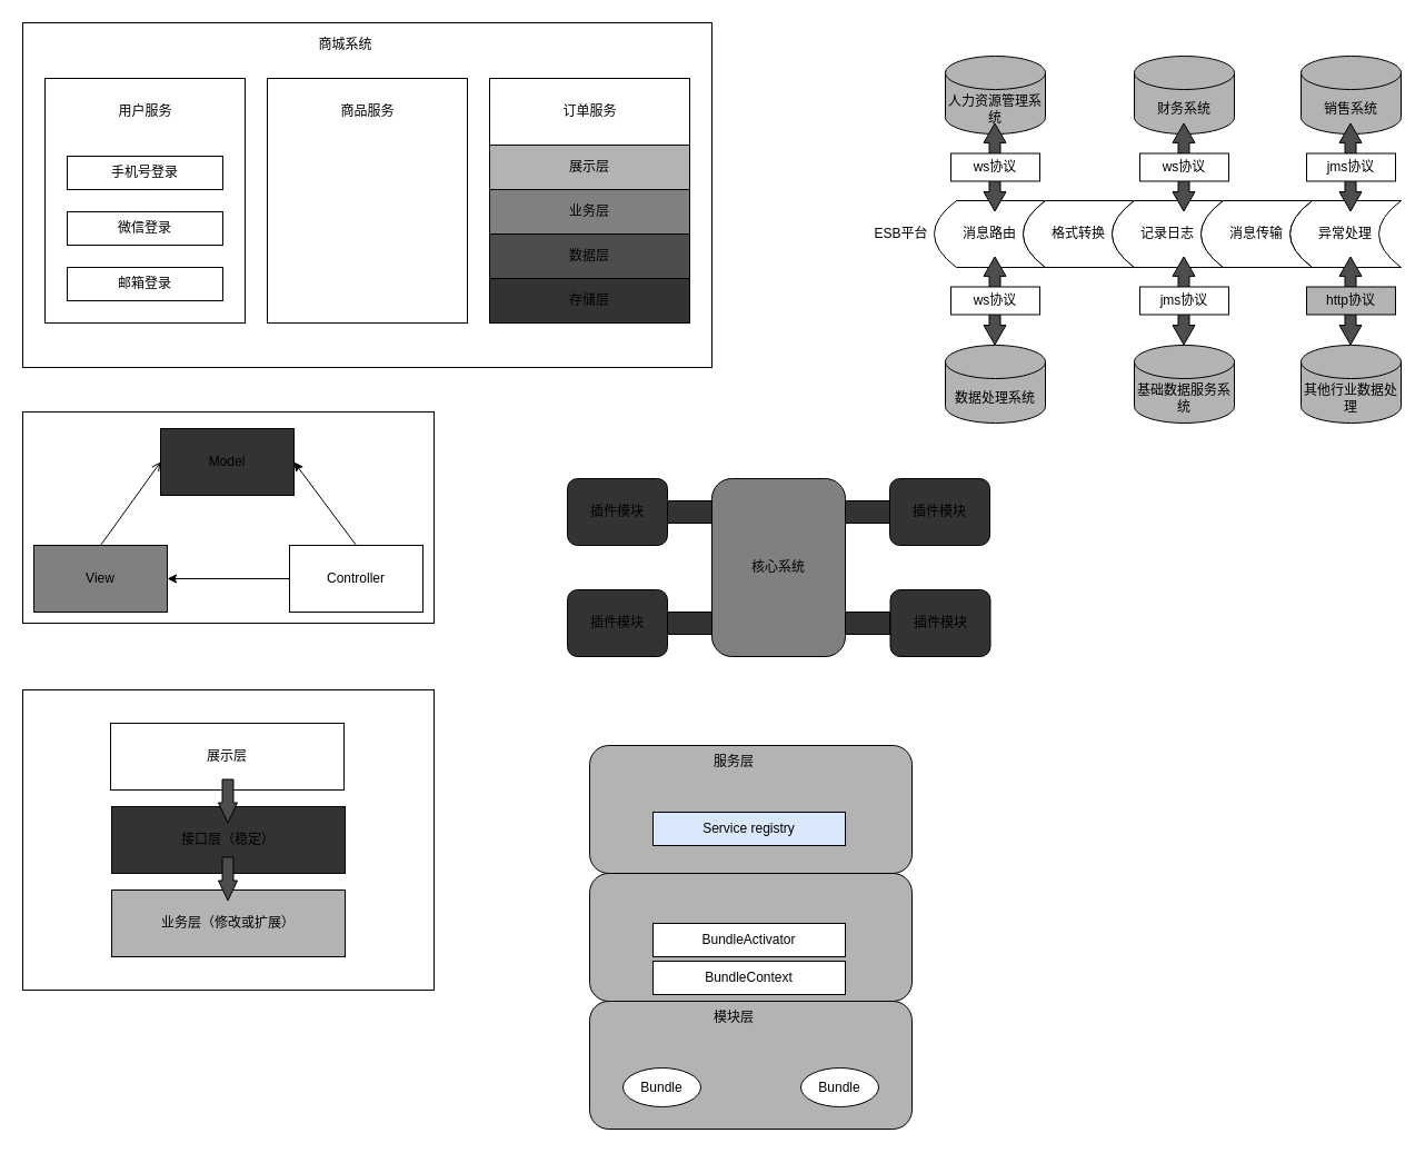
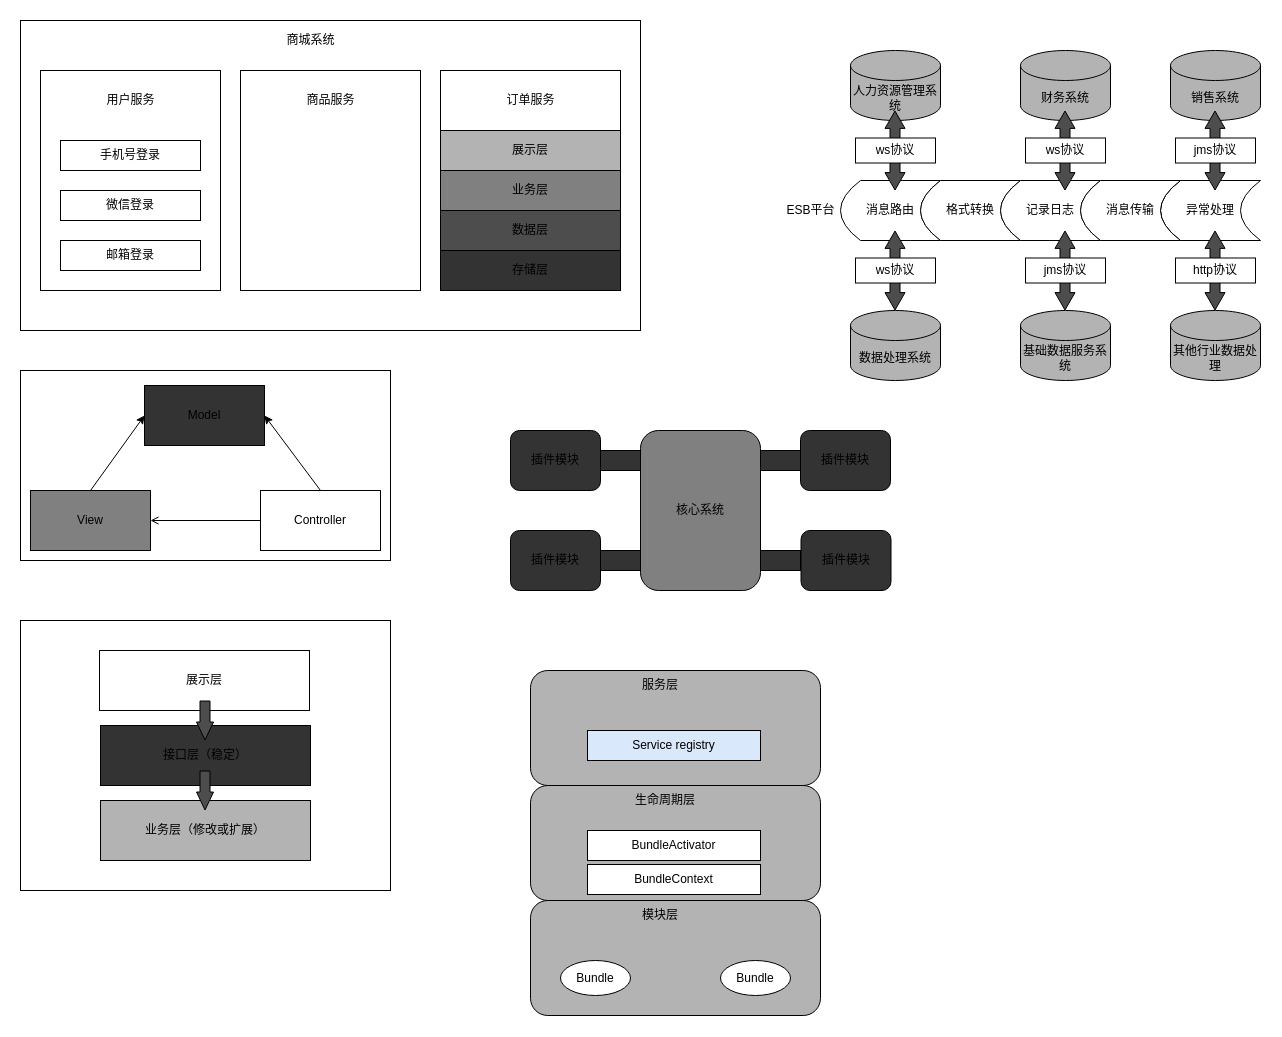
- <mxCell id="44" value="http协议" style="rounded=0;whiteSpace=wrap;html=1;fontColor=#000000;strokeColor=#000000;fillColor=#b3b3b3;" parent="1" vertex="1"><mxGeometry x="1175" y="257.5" width="80" height="25" as="geometry" /></mxCell>
+ <mxCell id="44" value="http协议" style="rounded=0;whiteSpace=wrap;html=1;fontColor=#000000;strokeColor=#000000;fillColor=#FFFFFF;" parent="1" vertex="1"><mxGeometry x="1175" y="257.5" width="80" height="25" as="geometry" /></mxCell>
- <mxCell id="23" style="edgeStyle=none;html=1;exitX=0.5;exitY=0;exitDx=0;exitDy=0;entryX=0;entryY=0.5;entryDx=0;entryDy=0;strokeColor=#000000;endArrow=open;" parent="1" source="24" target="19" edge="1"><mxGeometry relative="1" as="geometry" /></mxCell>
+ <mxCell id="23" style="edgeStyle=none;html=1;exitX=0.5;exitY=0;exitDx=0;exitDy=0;entryX=0;entryY=0.5;entryDx=0;entryDy=0;strokeColor=#000000;" parent="1" source="24" target="19" edge="1"><mxGeometry relative="1" as="geometry" /></mxCell>
- <mxCell id="21" style="edgeStyle=none;html=1;exitX=0;exitY=0.5;exitDx=0;exitDy=0;entryX=1;entryY=0.5;entryDx=0;entryDy=0;strokeColor=#000000;" parent="1" source="22" target="24" edge="1"><mxGeometry relative="1" as="geometry" /></mxCell>
+ <mxCell id="21" style="edgeStyle=none;html=1;exitX=0;exitY=0.5;exitDx=0;exitDy=0;entryX=1;entryY=0.5;entryDx=0;entryDy=0;strokeColor=#000000;endArrow=open;" parent="1" source="22" target="24" edge="1"><mxGeometry relative="1" as="geometry" /></mxCell>
+ <mxCell id="68" value="生命周期层" style="text;html=1;strokeColor=none;fillColor=none;align=center;verticalAlign=middle;whiteSpace=wrap;rounded=0;fontColor=#000000;" vertex="1" parent="1"><mxGeometry x="630" y="785" width="70" height="30" as="geometry" /></mxCell>
